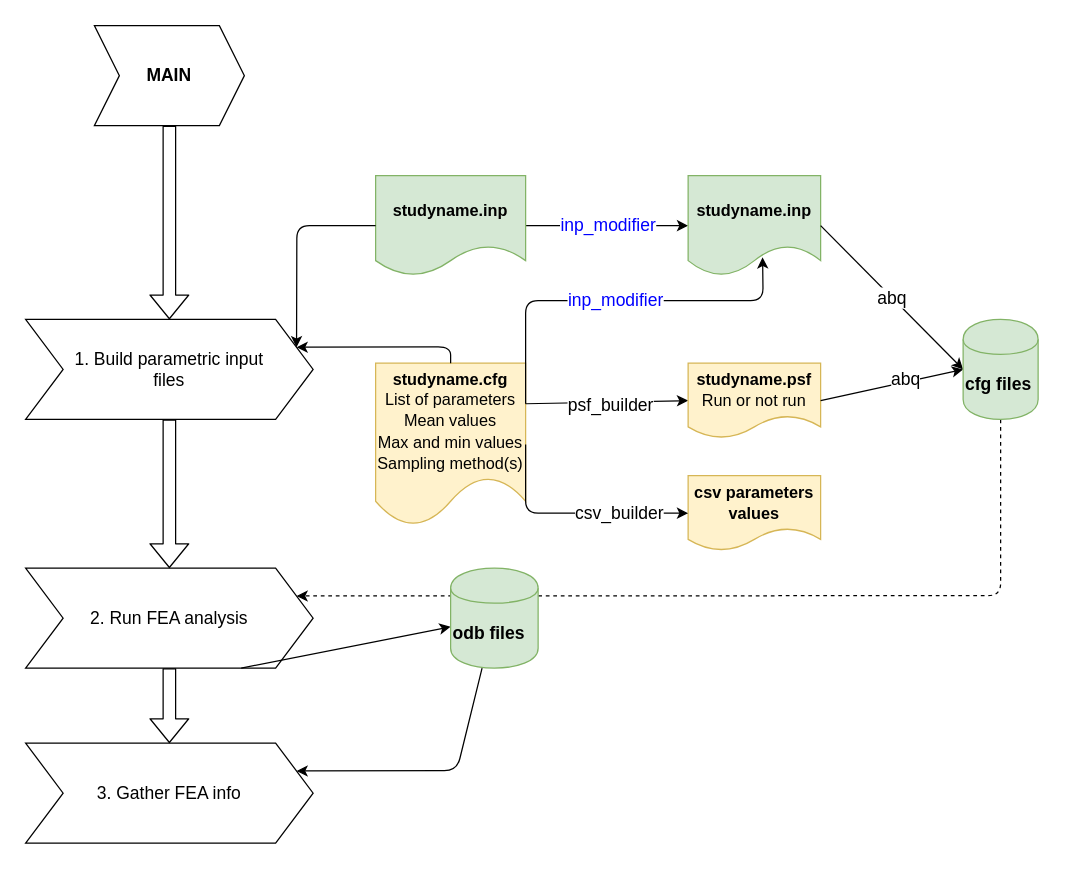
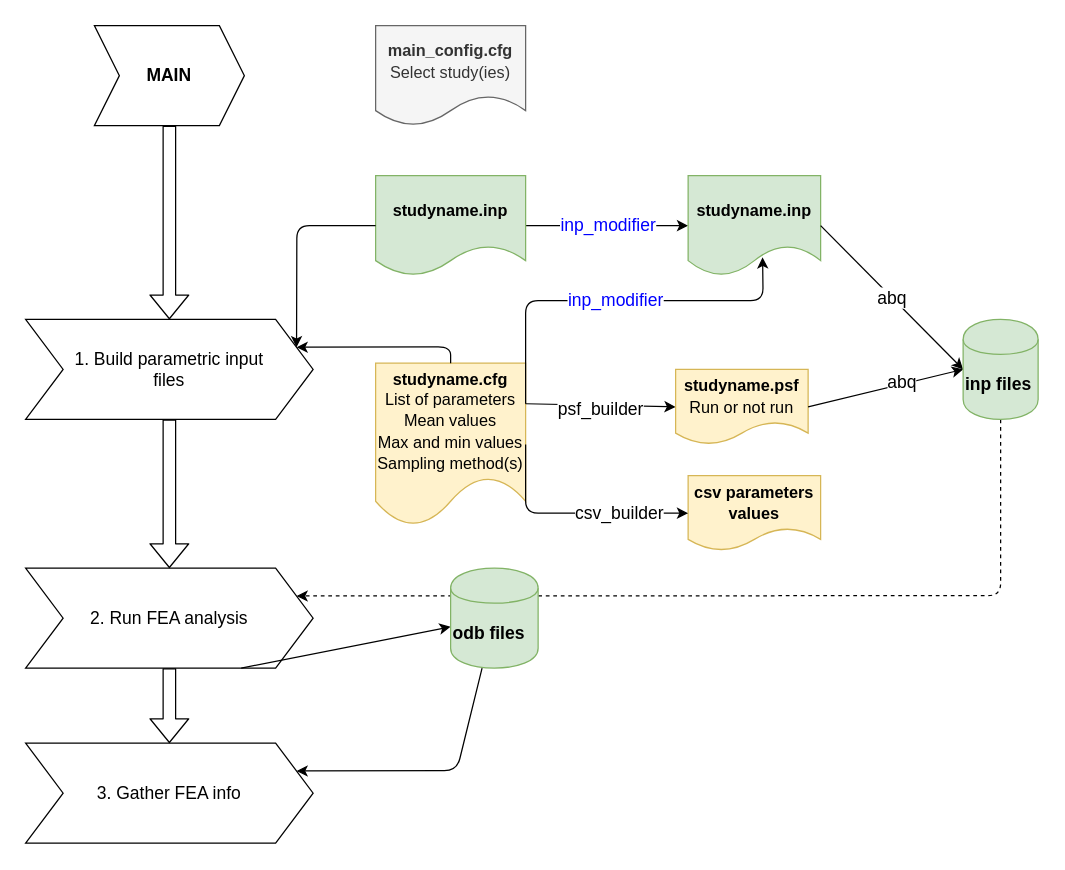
+ <mxCell id="4" value="&lt;span style=&quot;font-size: 13px ; white-space: normal&quot;&gt;&lt;b&gt;main_config.cfg&lt;/b&gt;&lt;br&gt;Select study(ies)&lt;br&gt;&lt;/span&gt;" style="shape=document;whiteSpace=wrap;html=1;boundedLbl=1;rounded=0;shadow=0;glass=0;comic=0;fontSize=14;fillColor=#f5f5f5;strokeColor=#666666;fontColor=#333333;" parent="1" vertex="1"><mxGeometry x="300" y="20" width="120" height="80" as="geometry" /></mxCell>
- <mxCell id="22" value="cfg files" style="shape=cylinder;whiteSpace=wrap;html=1;boundedLbl=1;backgroundOutline=1;rounded=0;shadow=0;glass=0;comic=0;fillColor=#d5e8d4;fontSize=14;align=left;fontStyle=1;strokeColor=#82b366;" parent="1" vertex="1"><mxGeometry x="770" y="255" width="60" height="80" as="geometry" /></mxCell>
+ <mxCell id="22" value="inp files" style="shape=cylinder;whiteSpace=wrap;html=1;boundedLbl=1;backgroundOutline=1;rounded=0;shadow=0;glass=0;comic=0;fillColor=#d5e8d4;fontSize=14;align=left;fontStyle=1;strokeColor=#82b366;" parent="1" vertex="1"><mxGeometry x="770" y="255" width="60" height="80" as="geometry" /></mxCell>
- <mxCell id="12" value="&lt;b style=&quot;font-size: 13px ; white-space: normal&quot;&gt;studyname.psf&lt;br&gt;&lt;/b&gt;&lt;span style=&quot;font-size: 13px&quot;&gt;Run or not run&lt;br&gt;&lt;/span&gt;" style="shape=document;whiteSpace=wrap;html=1;boundedLbl=1;rounded=0;shadow=0;glass=0;comic=0;fillColor=#fff2cc;fontSize=14;align=center;strokeColor=#d6b656;" parent="1" vertex="1"><mxGeometry x="550" y="290" width="106" height="60" as="geometry" /></mxCell>
+ <mxCell id="12" value="&lt;b style=&quot;font-size: 13px ; white-space: normal&quot;&gt;studyname.psf&lt;br&gt;&lt;/b&gt;&lt;span style=&quot;font-size: 13px&quot;&gt;Run or not run&lt;br&gt;&lt;/span&gt;" style="shape=document;whiteSpace=wrap;html=1;boundedLbl=1;rounded=0;shadow=0;glass=0;comic=0;fillColor=#fff2cc;fontSize=14;align=center;strokeColor=#d6b656;" parent="1" vertex="1"><mxGeometry x="540" y="295" width="106" height="60" as="geometry" /></mxCell>
